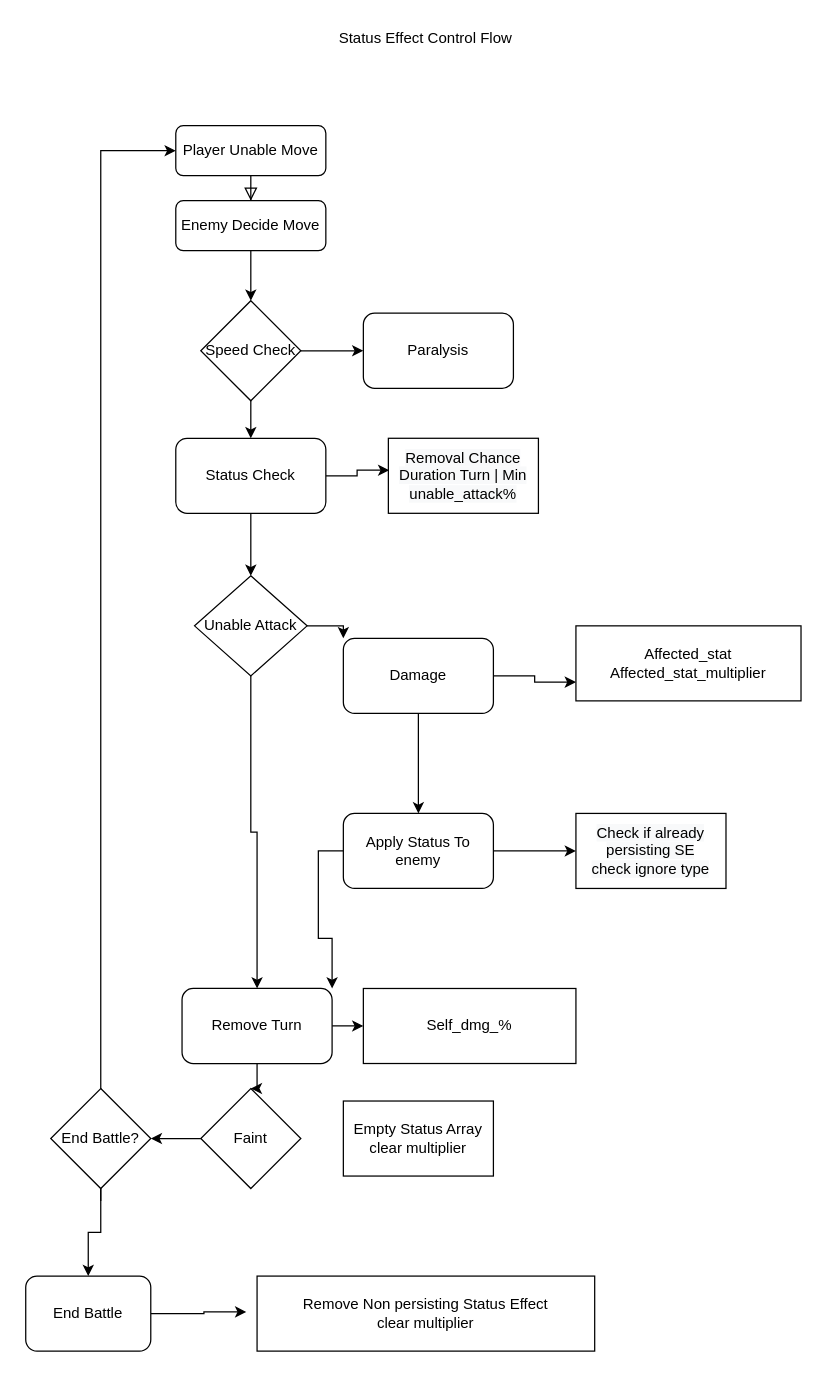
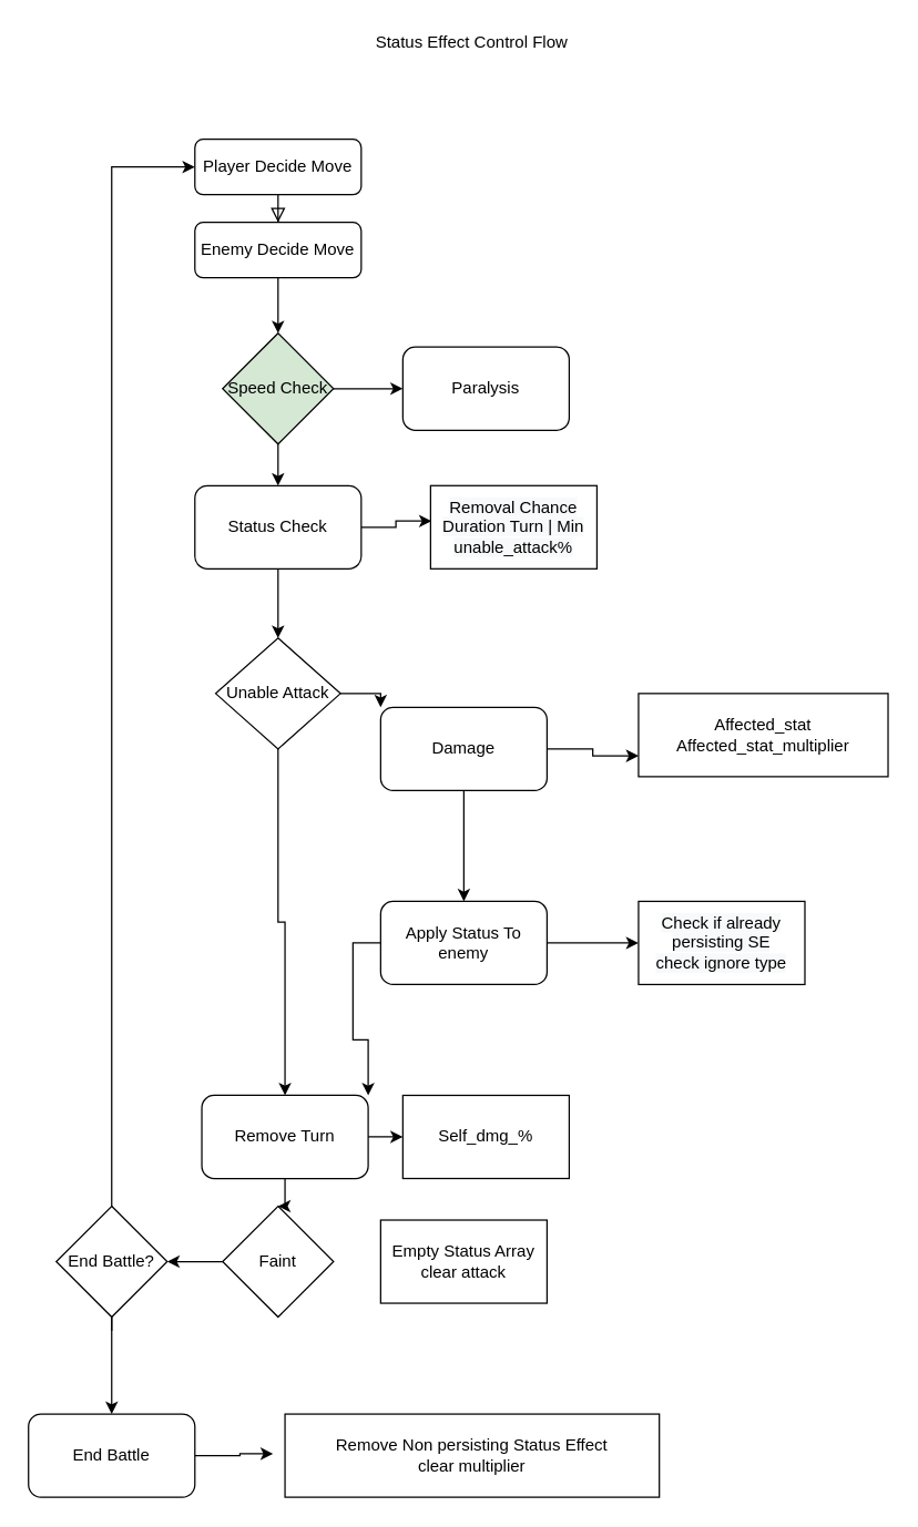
- <mxCell id="3" value="Player Unable Move" style="rounded=1;whiteSpace=wrap;html=1;fontSize=12;glass=0;strokeWidth=1;shadow=0;" parent="1" vertex="1"><mxGeometry x="140" y="100" width="120" height="40" as="geometry" /></mxCell>
+ <mxCell id="3" value="Player Decide Move" style="rounded=1;whiteSpace=wrap;html=1;fontSize=12;glass=0;strokeWidth=1;shadow=0;" parent="1" vertex="1"><mxGeometry x="140" y="100" width="120" height="40" as="geometry" /></mxCell>
- <mxCell id="9" value="Speed Check" style="rhombus;whiteSpace=wrap;html=1;" vertex="1" parent="1"><mxGeometry x="160" y="240" width="80" height="80" as="geometry" /></mxCell>
+ <mxCell id="9" value="Speed Check" style="rhombus;whiteSpace=wrap;html=1;fillColor=#d5e8d4;" vertex="1" parent="1"><mxGeometry x="160" y="240" width="80" height="80" as="geometry" /></mxCell>
- <mxCell id="25" value="Self_dmg_%" style="rounded=0;whiteSpace=wrap;html=1;" vertex="1" parent="1"><mxGeometry x="290" y="790" width="170" height="60" as="geometry" /></mxCell>
+ <mxCell id="25" value="Self_dmg_%" style="rounded=0;whiteSpace=wrap;html=1;" vertex="1" parent="1"><mxGeometry x="290" y="790" width="120" height="60" as="geometry" /></mxCell>
- <mxCell id="32" value="Empty Status Array&lt;br&gt;clear multiplier" style="rounded=0;whiteSpace=wrap;html=1;" vertex="1" parent="1"><mxGeometry x="274" y="880" width="120" height="60" as="geometry" /></mxCell>
+ <mxCell id="32" value="Empty Status Array&lt;br&gt;clear attack" style="rounded=0;whiteSpace=wrap;html=1;" vertex="1" parent="1"><mxGeometry x="274" y="880" width="120" height="60" as="geometry" /></mxCell>
- <mxCell id="37" value="End Battle" style="rounded=1;whiteSpace=wrap;html=1;" vertex="1" parent="1"><mxGeometry x="20" y="1020" width="100" height="60" as="geometry" /></mxCell>
+ <mxCell id="37" value="End Battle" style="rounded=1;whiteSpace=wrap;html=1;" vertex="1" parent="1"><mxGeometry x="20" y="1020" width="120" height="60" as="geometry" /></mxCell>
